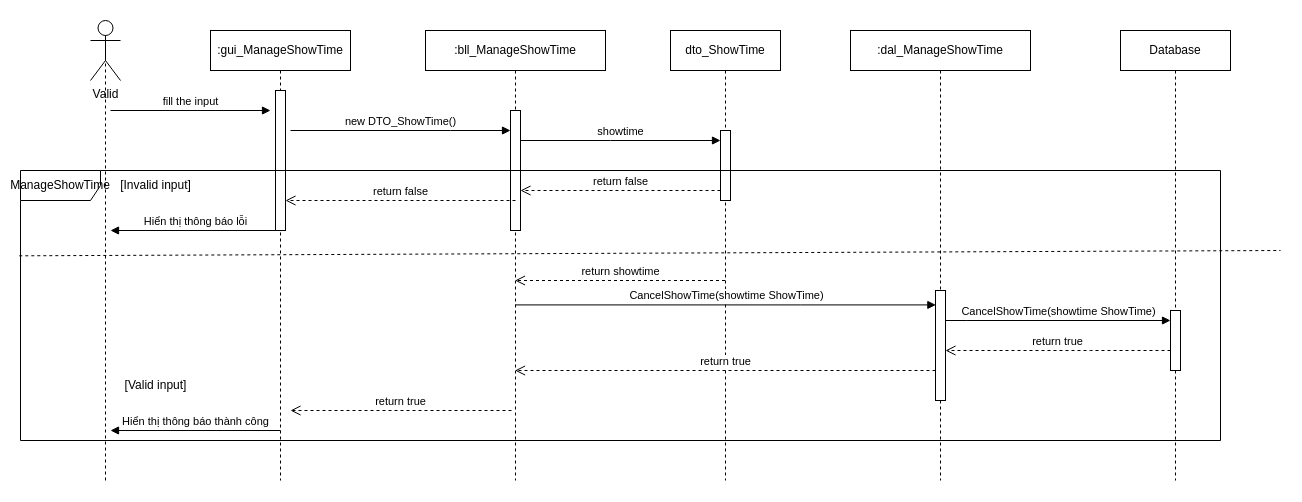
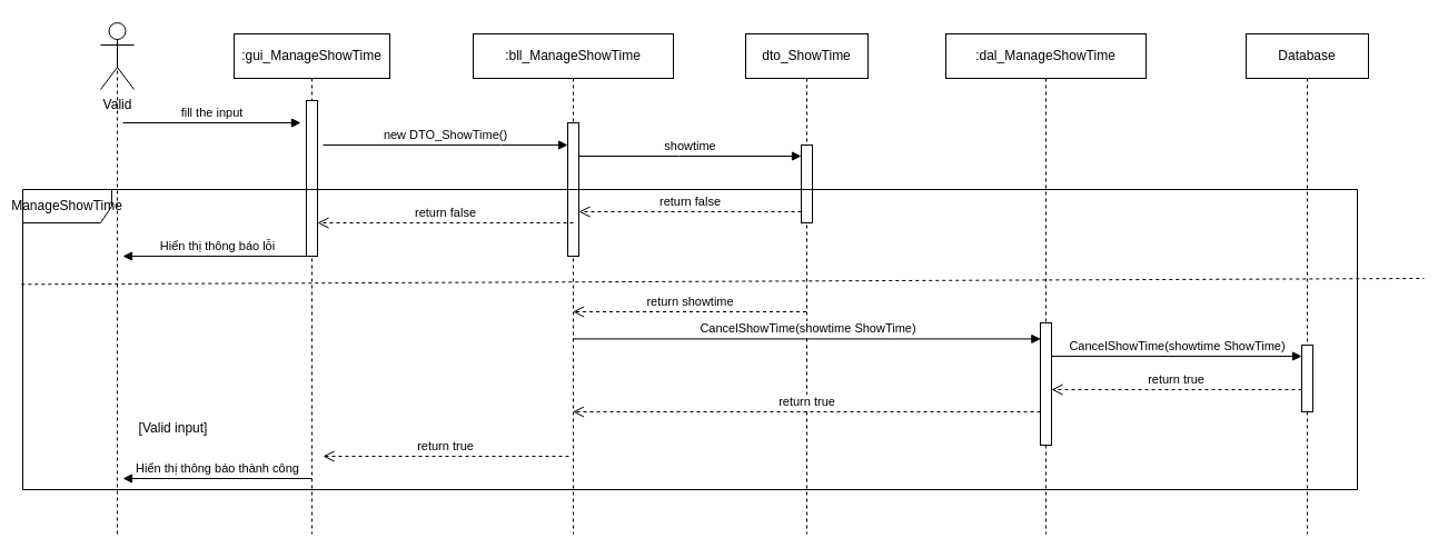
- <mxCell id="16" value="[Invalid input]" style="text;html=1;align=center;verticalAlign=middle;resizable=0;points=[];autosize=1;strokeColor=none;fillColor=none;" vertex="1" parent="1"><mxGeometry x="110" y="170" width="90" height="30" as="geometry" /></mxCell>
